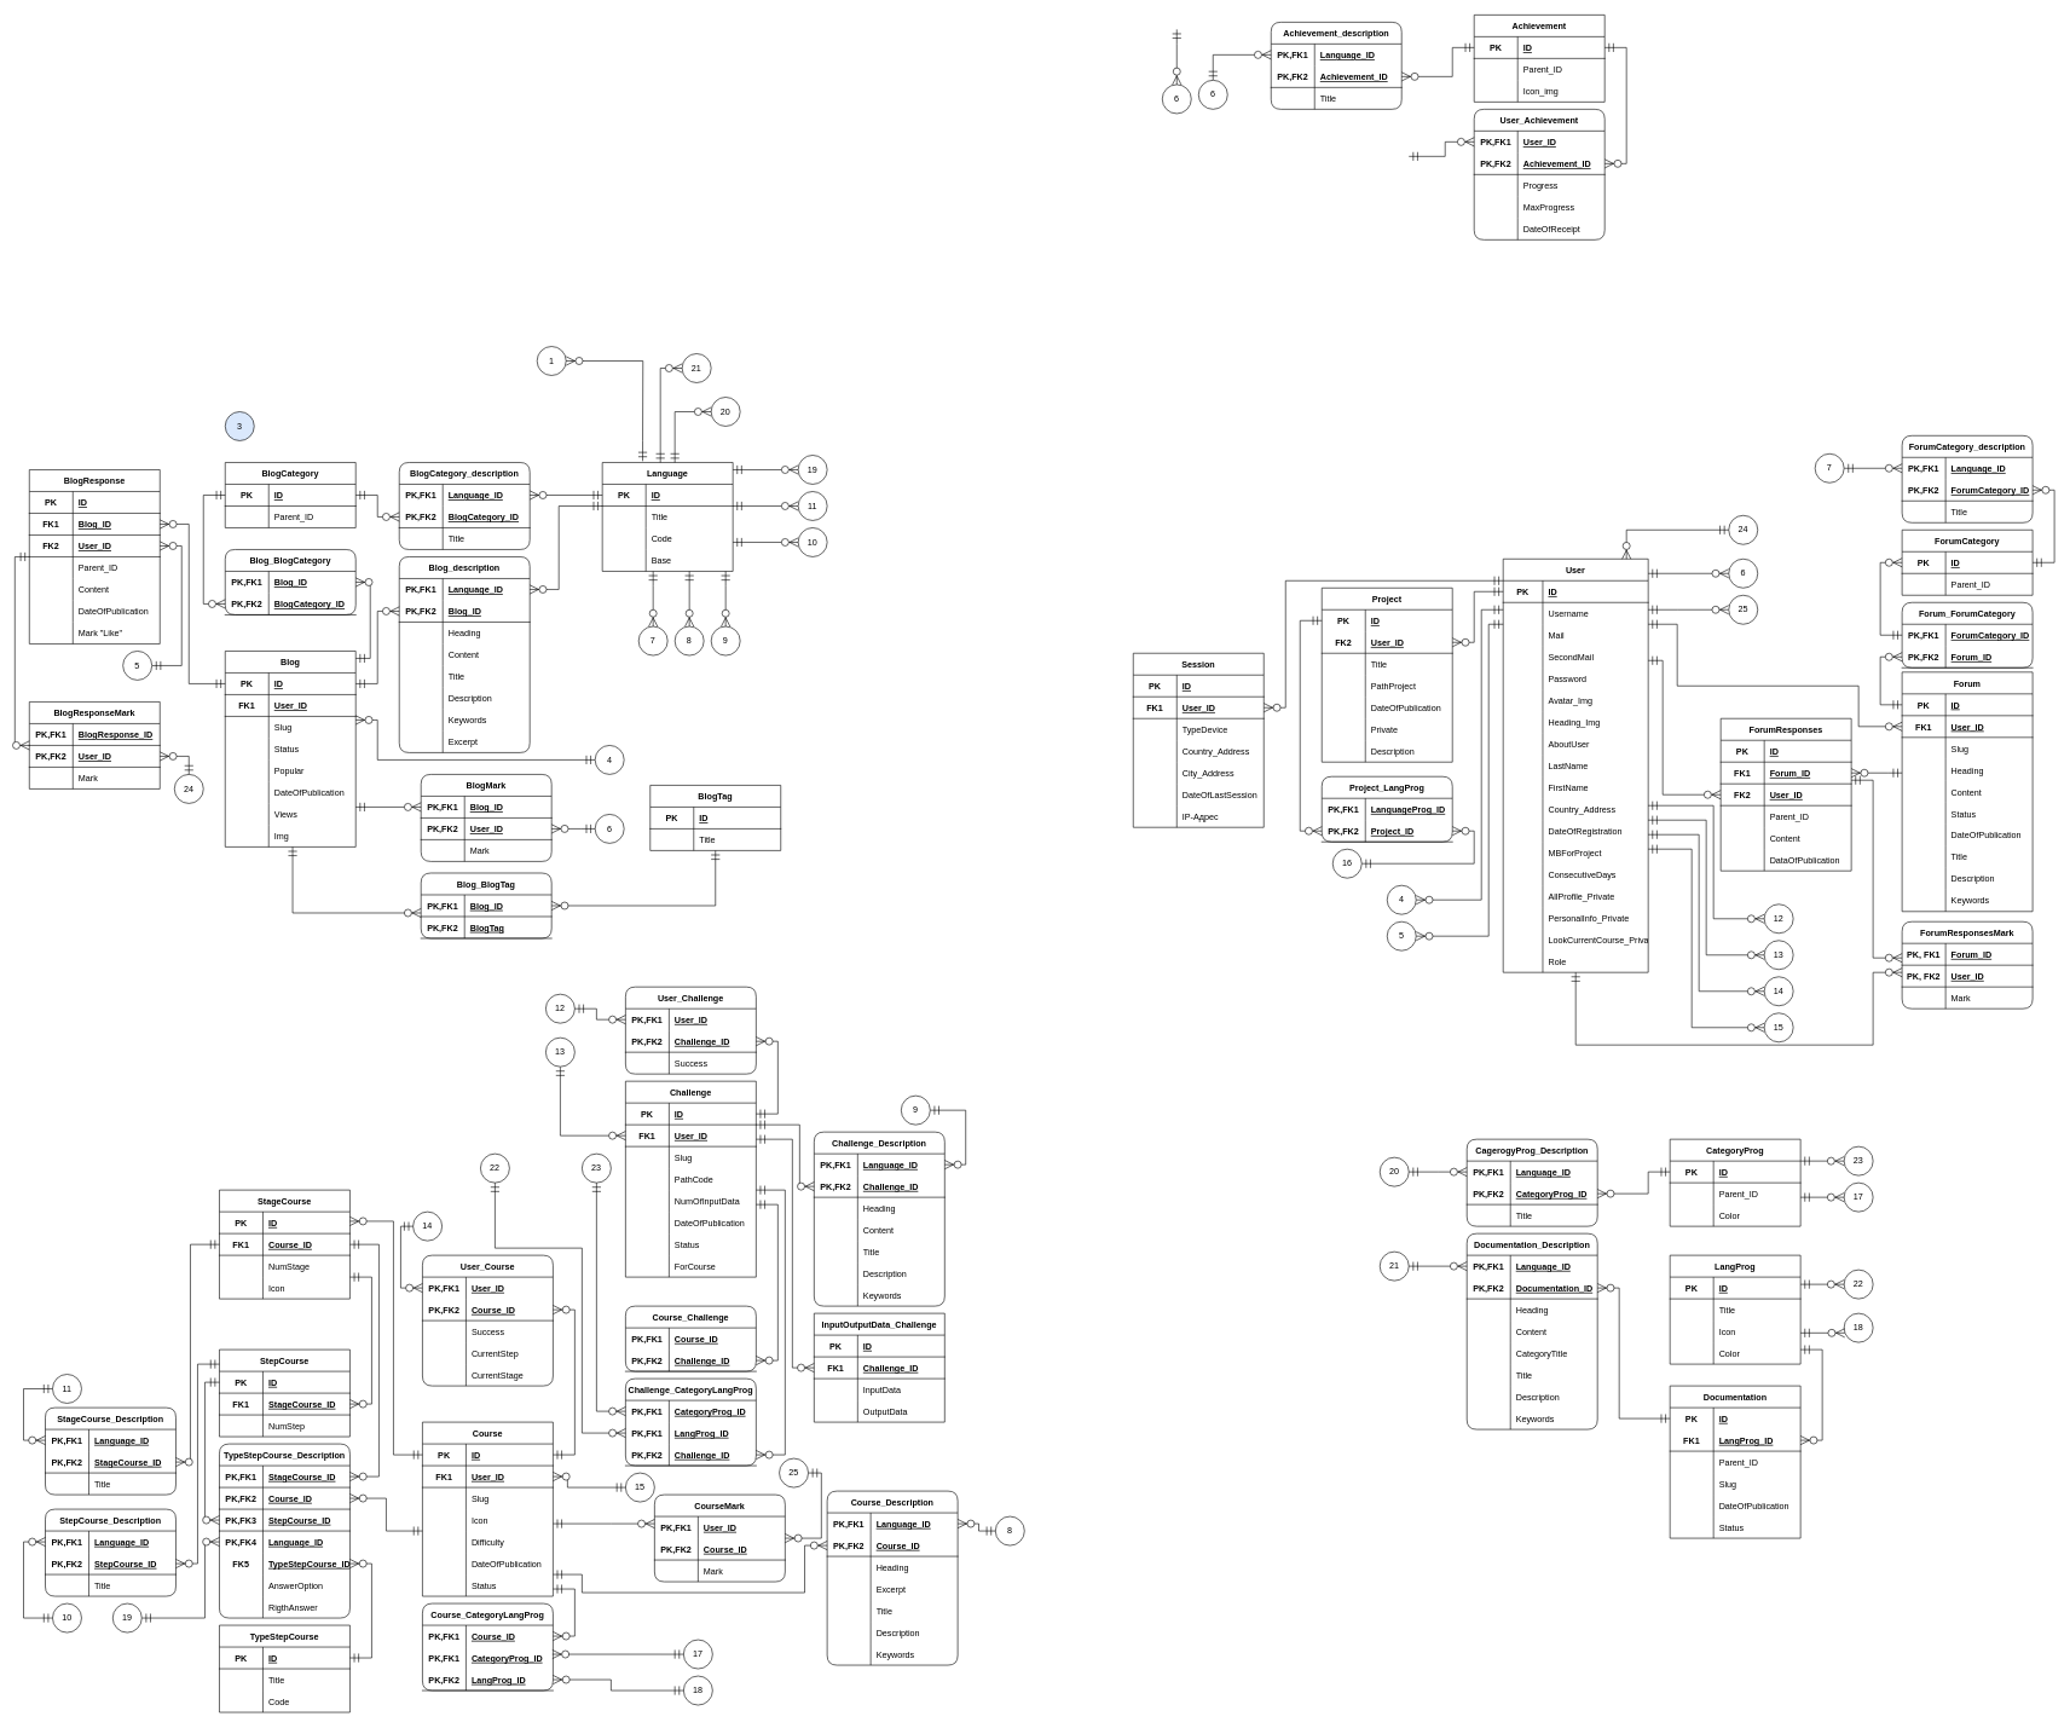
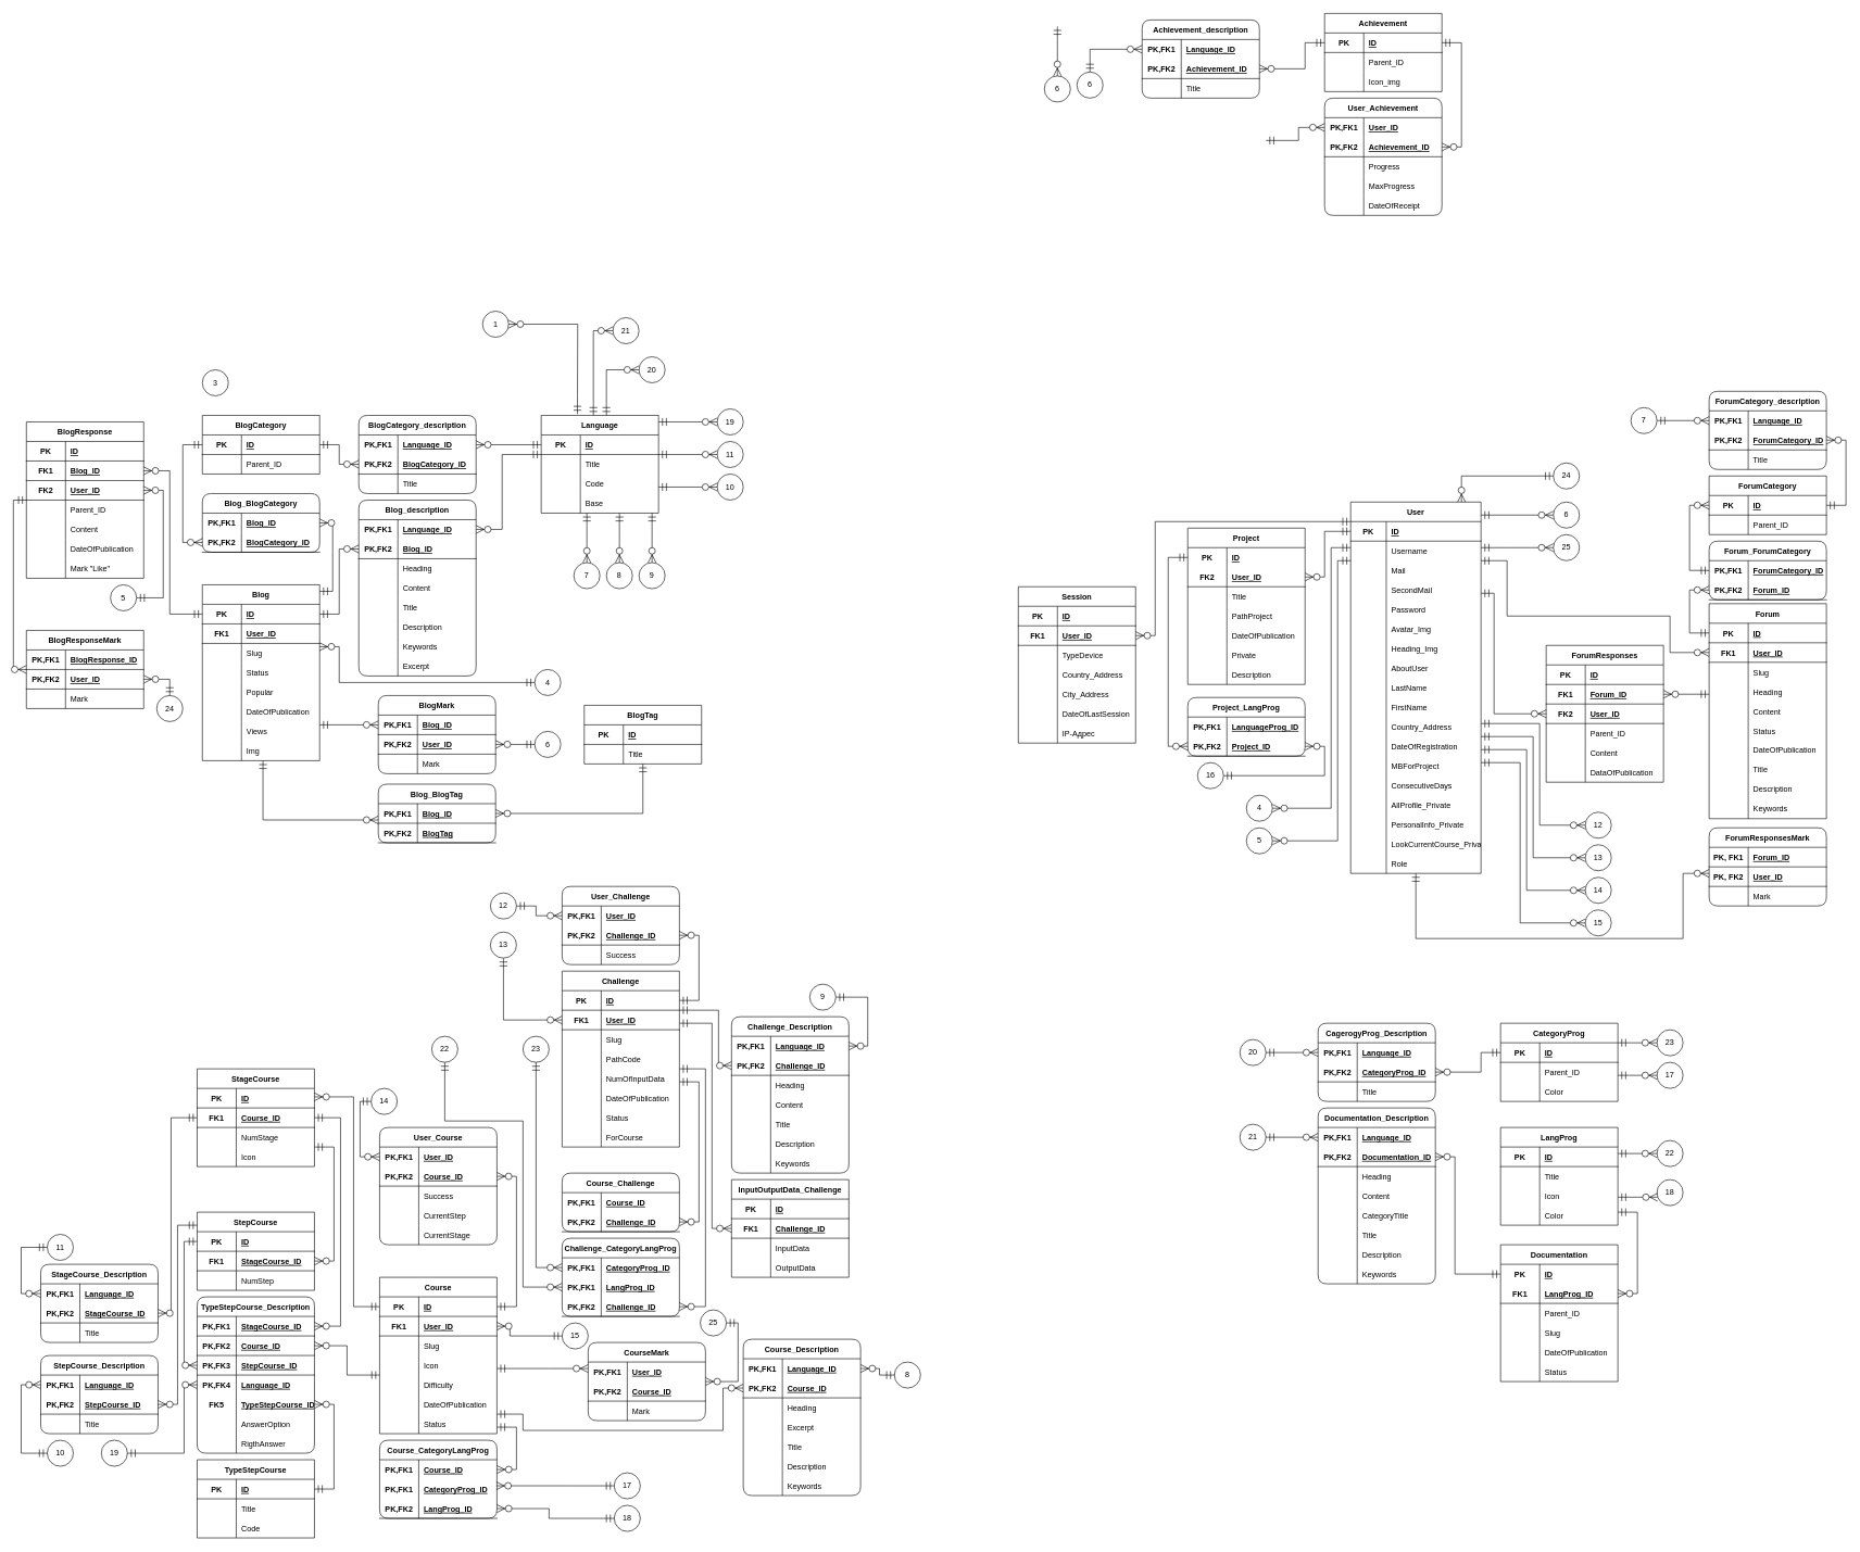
- <mxCell id="602" value="3" style="ellipse;whiteSpace=wrap;html=1;aspect=fixed;fillColor=#dae8fc;" parent="1" vertex="1"><mxGeometry x="310" y="567" width="40" height="40" as="geometry" /></mxCell>
+ <mxCell id="602" value="3" style="ellipse;whiteSpace=wrap;html=1;aspect=fixed;" parent="1" vertex="1"><mxGeometry x="310" y="567" width="40" height="40" as="geometry" /></mxCell>
- <mxCell id="795" value="" style="fontSize=12;html=1;endArrow=ERzeroToMany;startArrow=ERmandOne;edgeStyle=orthogonalEdgeStyle;rounded=0;endSize=10;startSize=10;" edge="1" parent="1" source="398" target="785"><mxGeometry width="100" height="100" relative="1" as="geometry"><mxPoint x="2632" y="1075" as="sourcePoint" /><mxPoint x="2562" y="1075" as="targetPoint" /><Array as="points"><mxPoint x="2582" y="1075" /><mxPoint x="2582" y="1320" /></Array></mxGeometry></mxCell>
